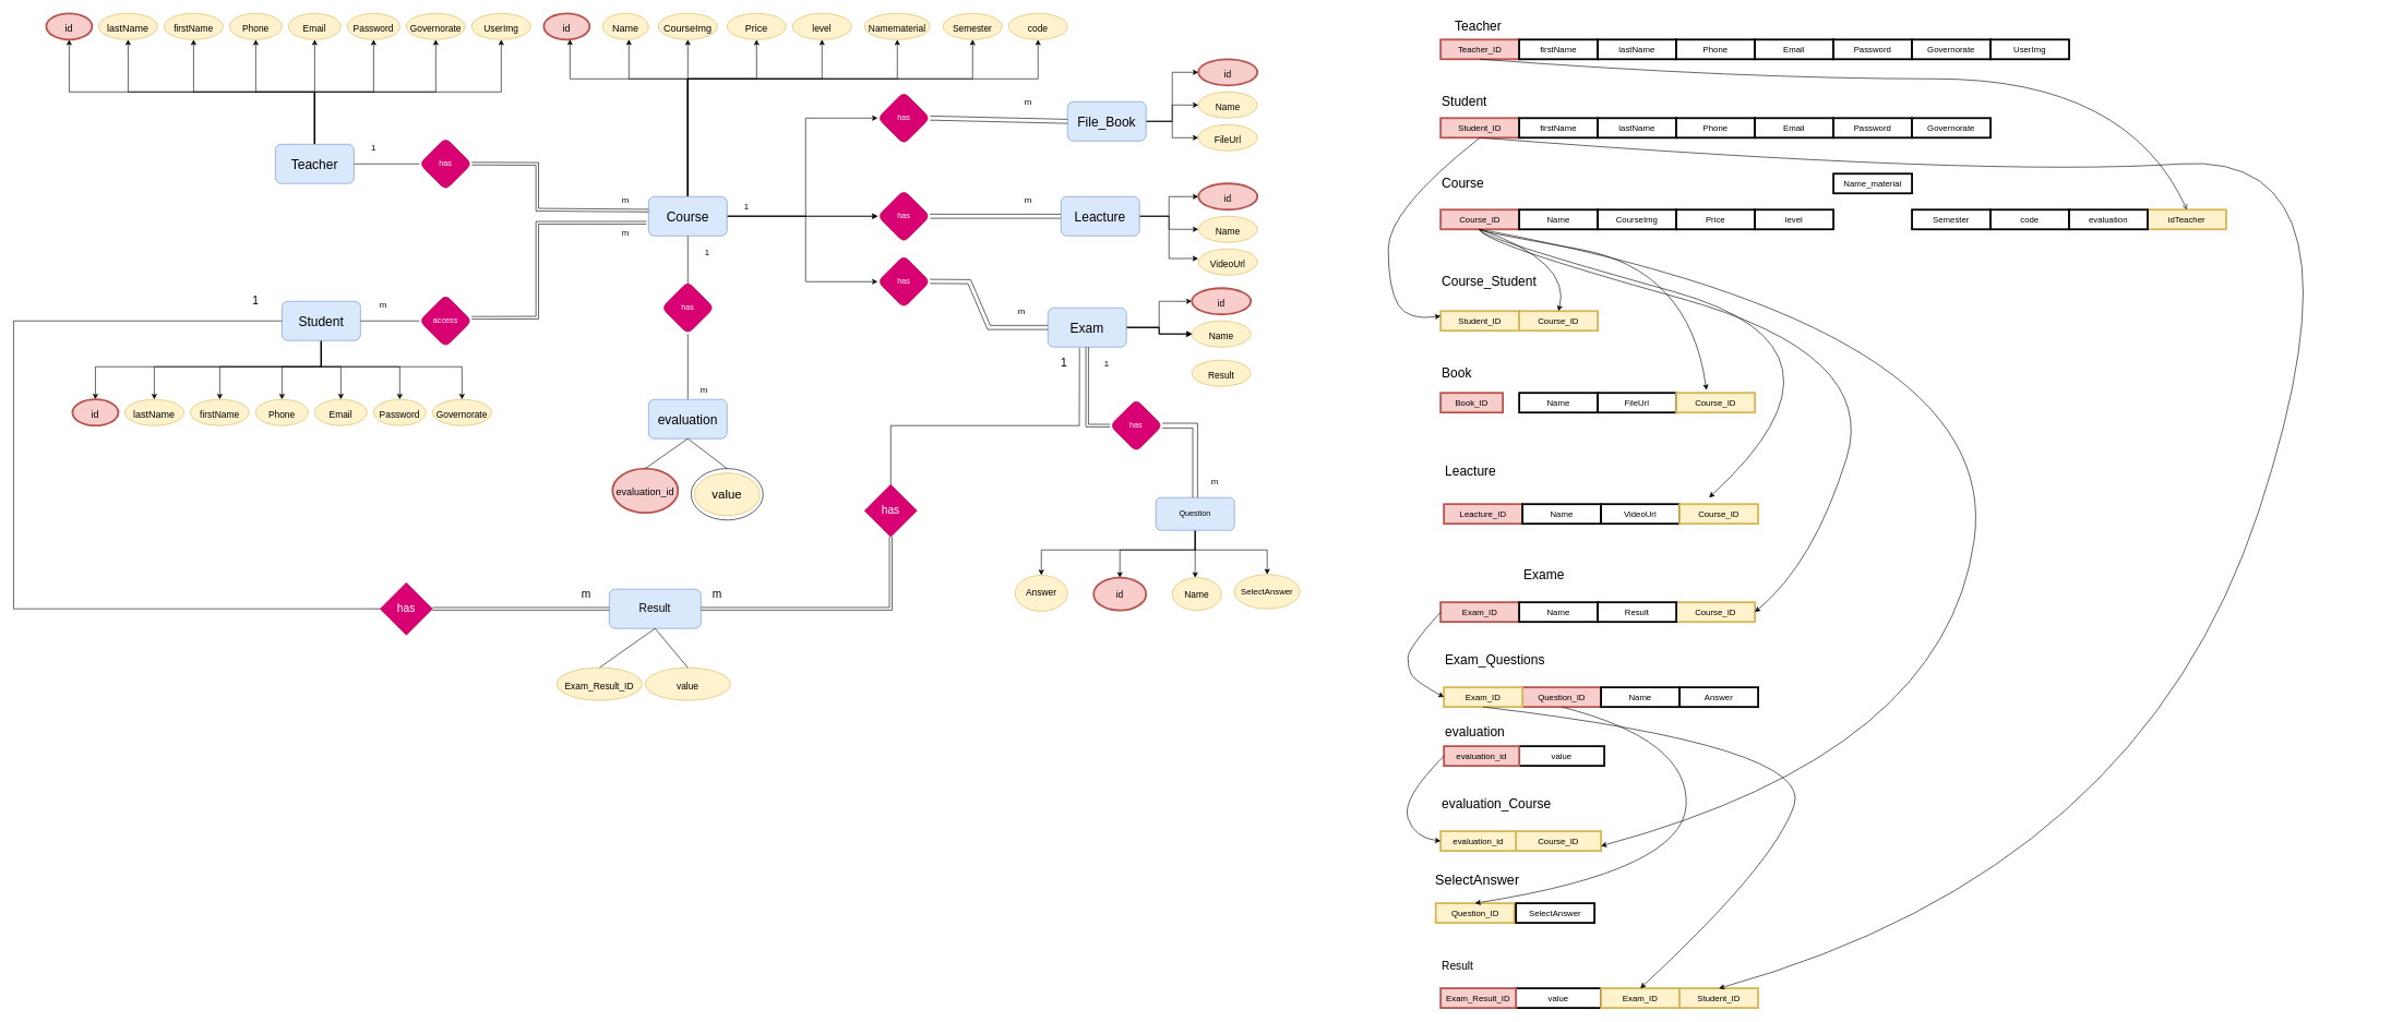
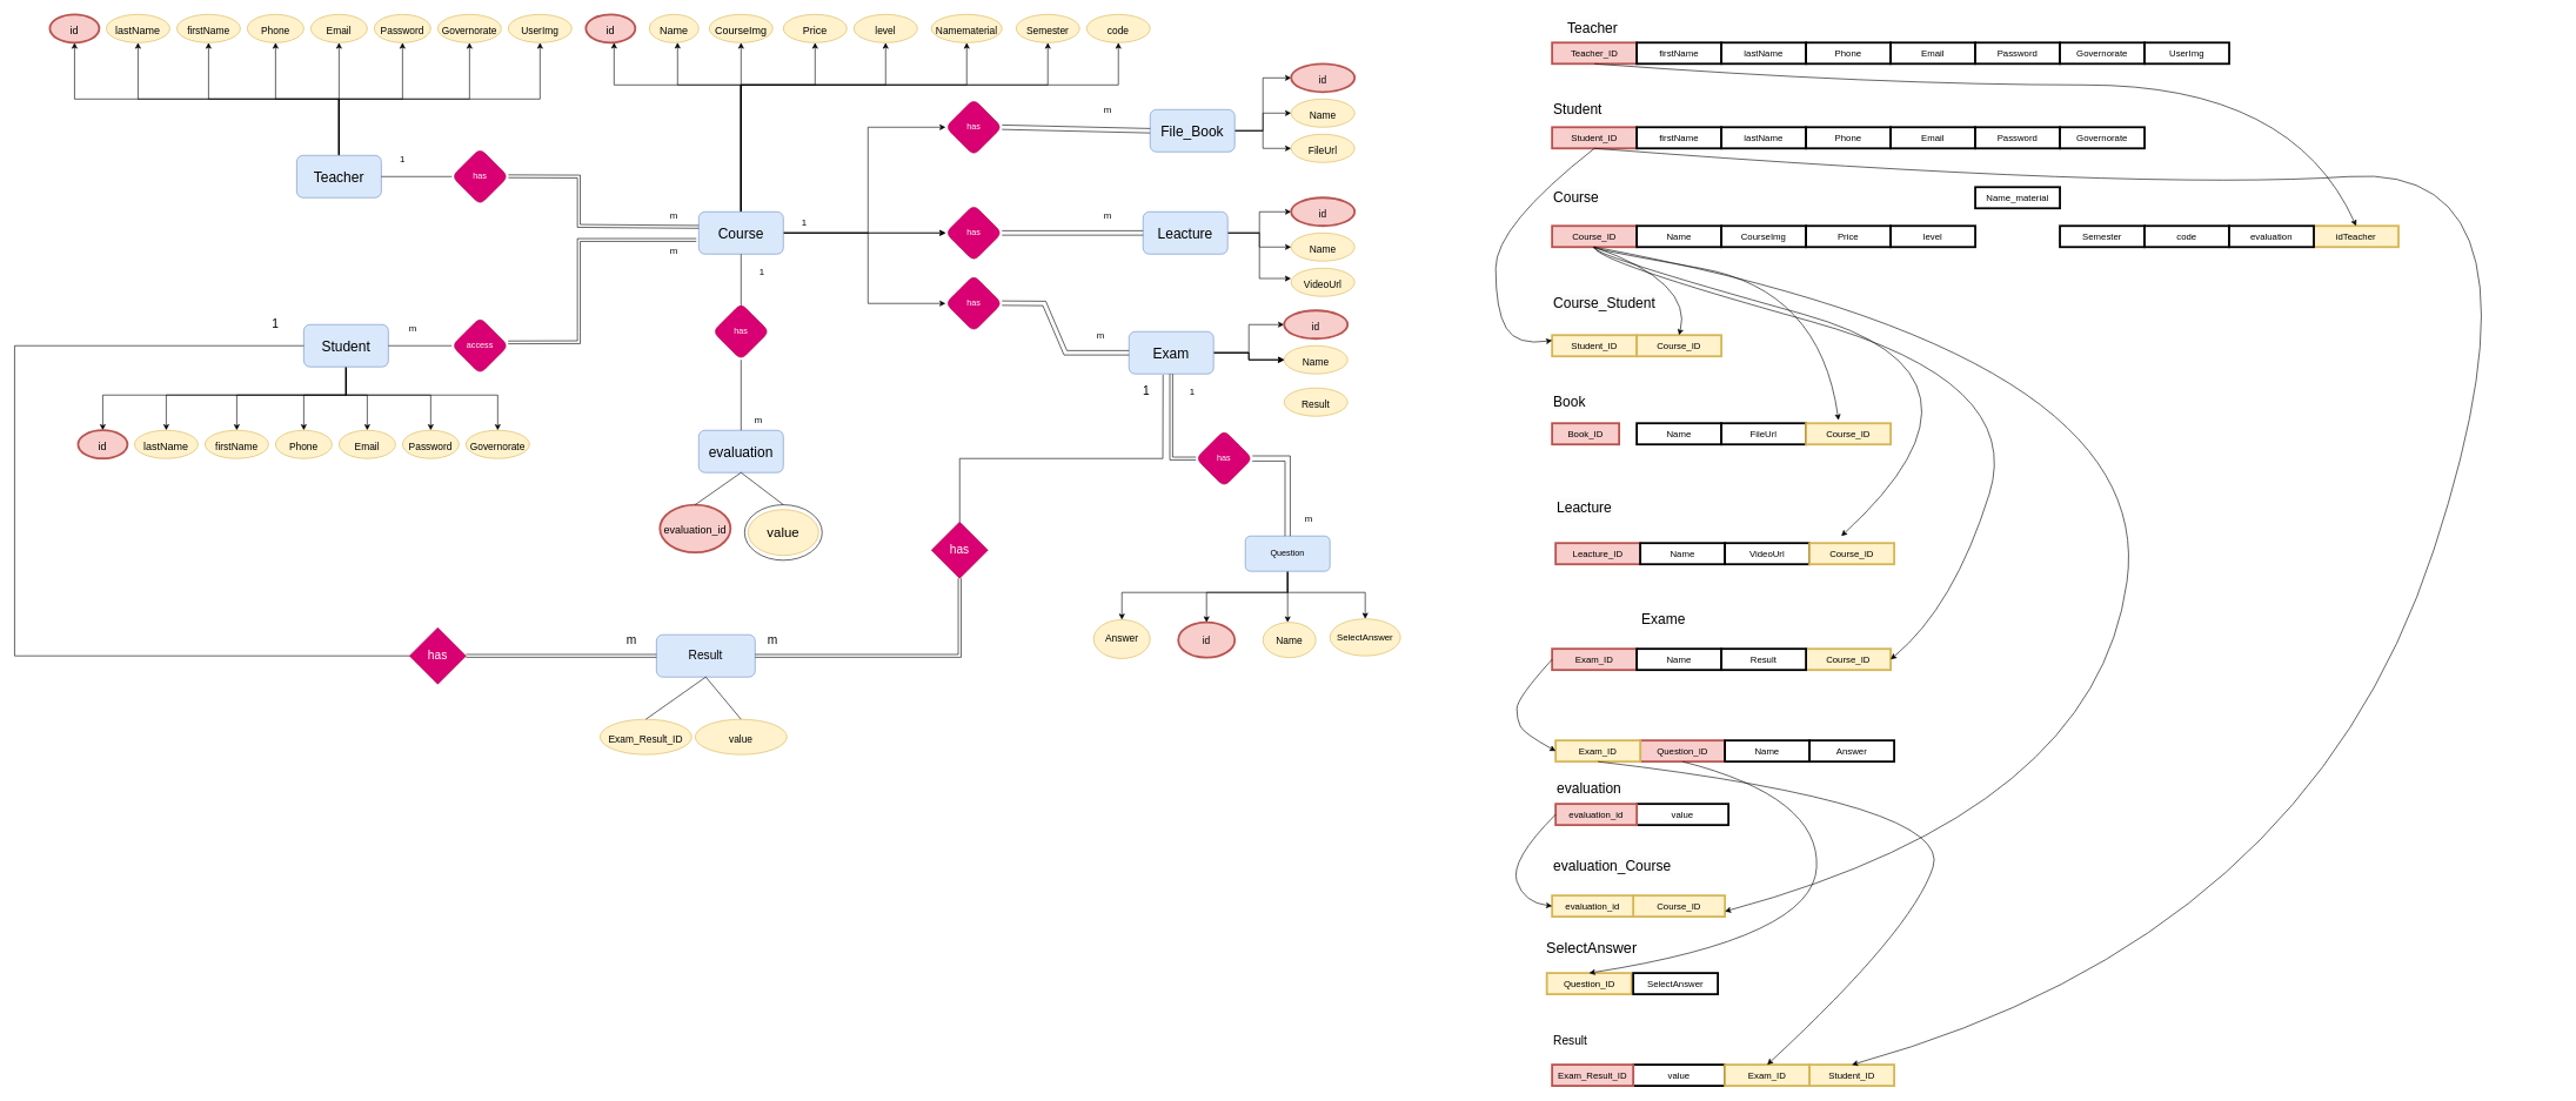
- <mxCell id="142" value="" style="curved=1;endArrow=open;html=1;rounded=0;fontSize=13;exitX=0.5;exitY=1;exitDx=0;exitDy=0;entryX=0.5;entryY=0;entryDx=0;entryDy=0;" parent="1" source="110" target="136" edge="1"><mxGeometry width="50" height="50" relative="1" as="geometry"><mxPoint x="2650" y="110" as="sourcePoint" /><mxPoint x="2700" y="60" as="targetPoint" /><Array as="points"><mxPoint x="2660" y="120" /><mxPoint x="3250" y="120" /></Array></mxGeometry></mxCell>
+ <mxCell id="142" value="" style="curved=1;endArrow=classic;html=1;rounded=0;fontSize=13;exitX=0.5;exitY=1;exitDx=0;exitDy=0;entryX=0.5;entryY=0;entryDx=0;entryDy=0;" parent="1" source="110" target="136" edge="1"><mxGeometry width="50" height="50" relative="1" as="geometry"><mxPoint x="2650" y="110" as="sourcePoint" /><mxPoint x="2700" y="60" as="targetPoint" /><Array as="points"><mxPoint x="2660" y="120" /><mxPoint x="3250" y="120" /></Array></mxGeometry></mxCell>
- <mxCell id="160" value="&lt;span style=&quot;color: rgb(0, 0, 0); font-family: Helvetica; font-size: 20px; font-style: normal; font-variant-ligatures: normal; font-variant-caps: normal; font-weight: 400; letter-spacing: normal; orphans: 2; text-align: center; text-indent: 0px; text-transform: none; widows: 2; word-spacing: 0px; -webkit-text-stroke-width: 0px; background-color: rgb(251, 251, 251); text-decoration-thickness: initial; text-decoration-style: initial; text-decoration-color: initial; float: none; display: inline !important;&quot;&gt;Exam_Questions&lt;/span&gt;" style="text;whiteSpace=wrap;html=1;fontSize=13;" parent="1" vertex="1"><mxGeometry x="2205" y="990" width="185" height="40" as="geometry" /></mxCell>
